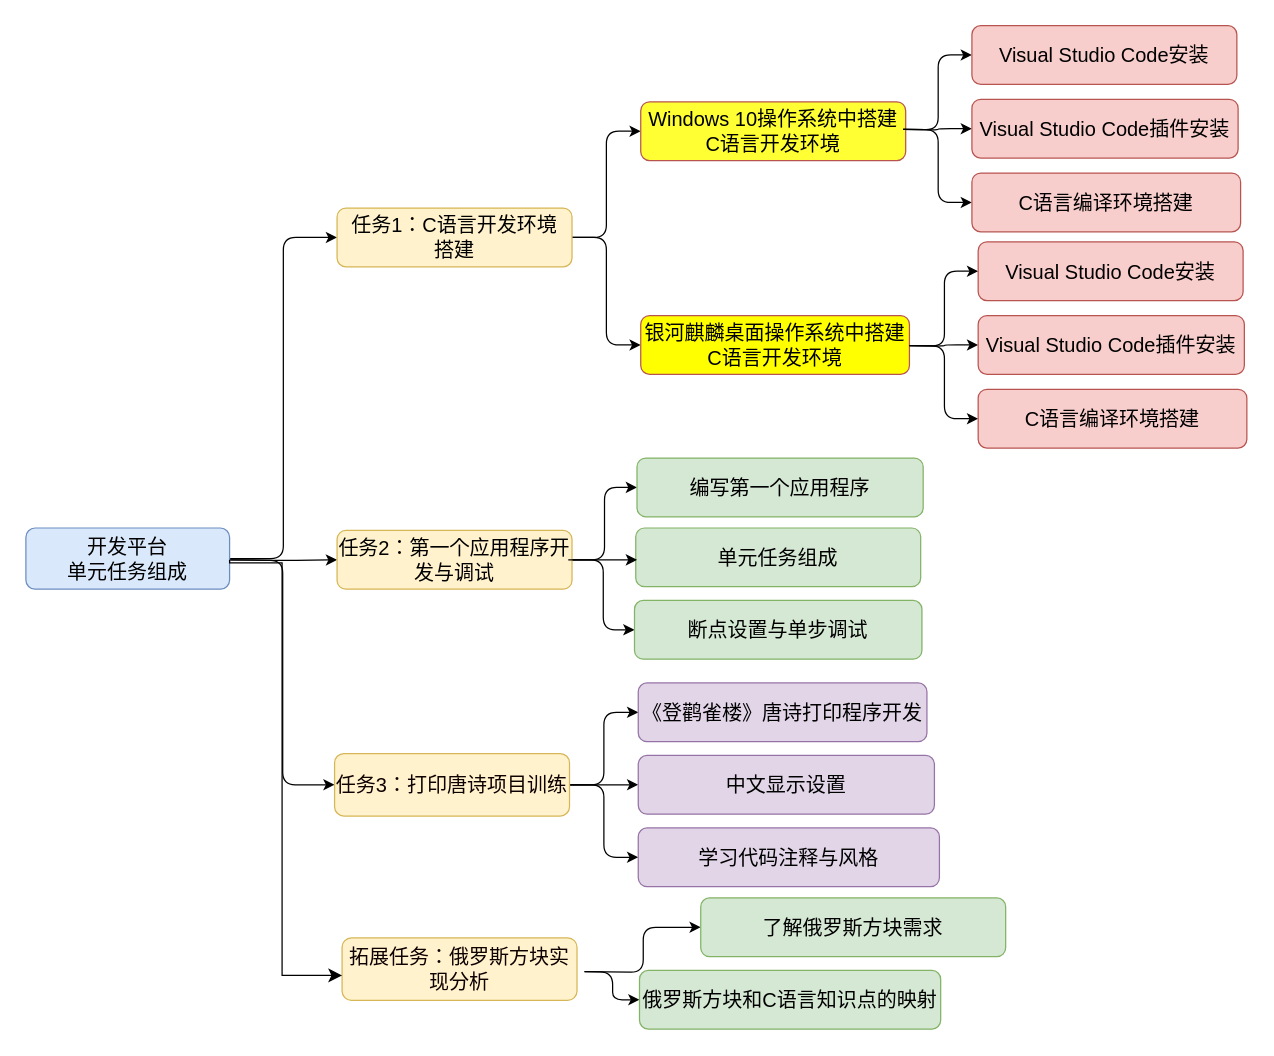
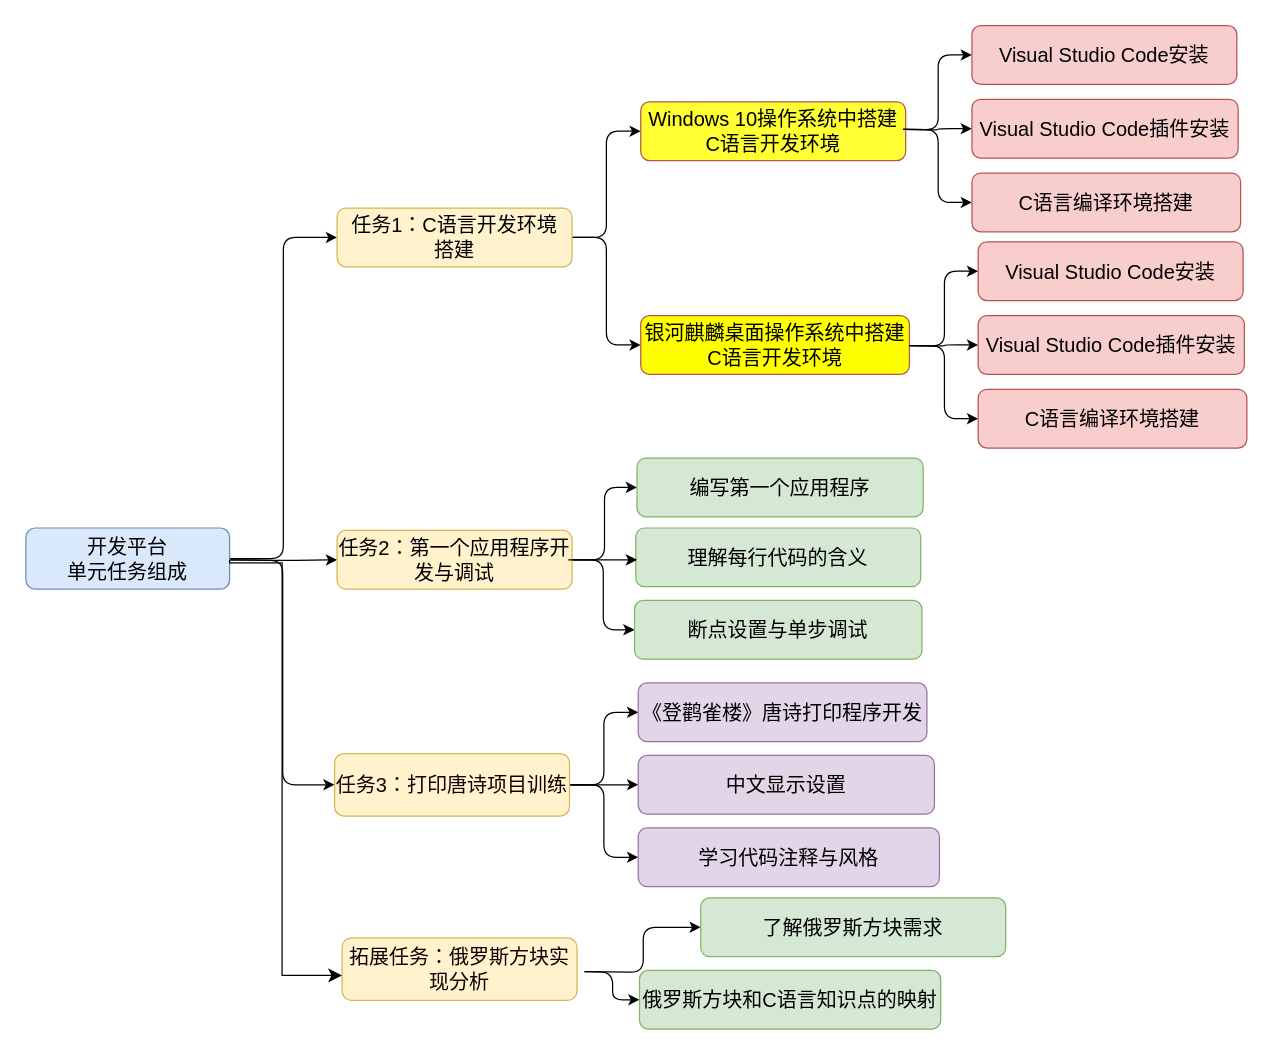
- <mxCell id="23" value="&lt;span style=&quot;font-size: 16px;&quot;&gt;单元任务组成&lt;/span&gt;" style="rounded=1;whiteSpace=wrap;html=1;fillColor=#d5e8d4;strokeColor=#82b366;" parent="1" vertex="1"><mxGeometry x="508" y="422" width="228" height="47" as="geometry" /></mxCell>
+ <mxCell id="23" value="&lt;span style=&quot;font-size: 16px;&quot;&gt;理解每行代码的含义&lt;/span&gt;" style="rounded=1;whiteSpace=wrap;html=1;fillColor=#d5e8d4;strokeColor=#82b366;" parent="1" vertex="1"><mxGeometry x="508" y="422" width="228" height="47" as="geometry" /></mxCell>
